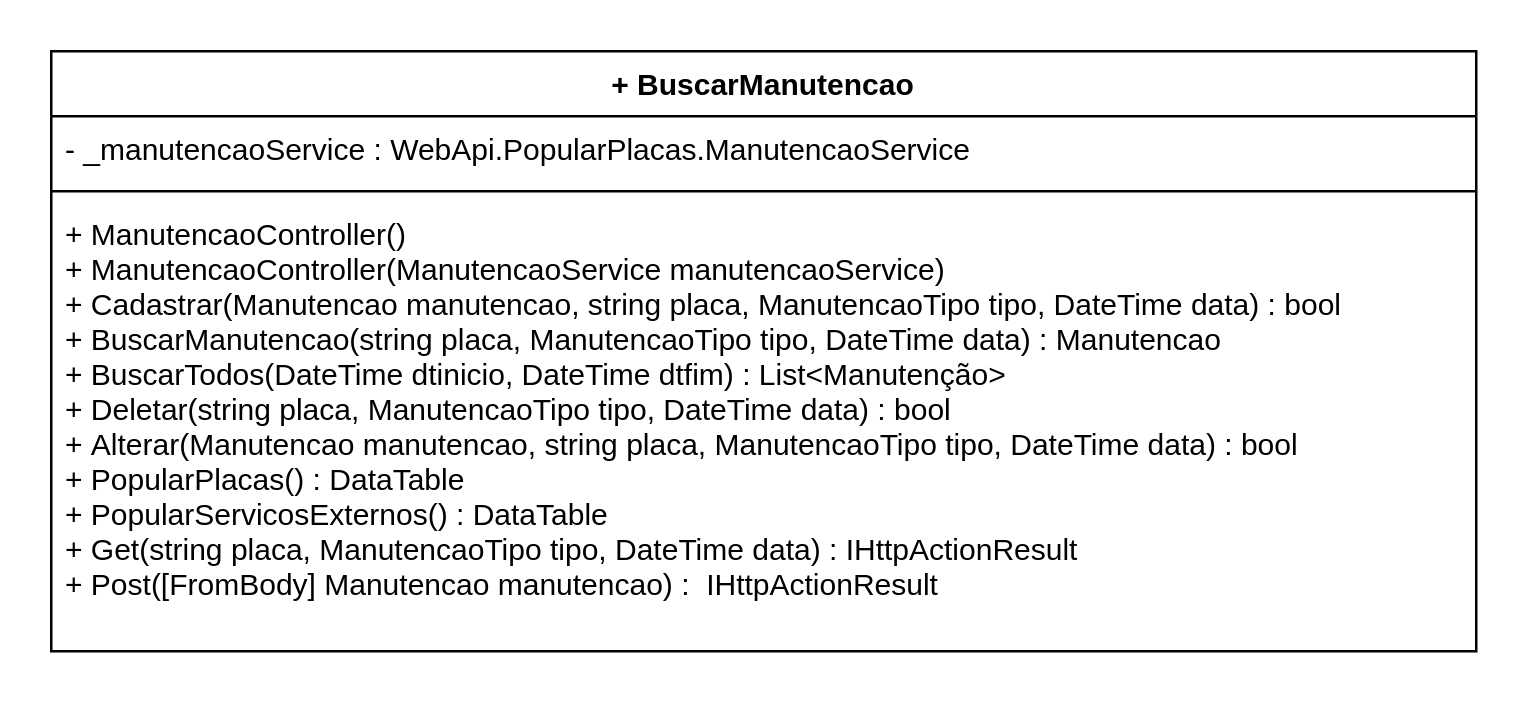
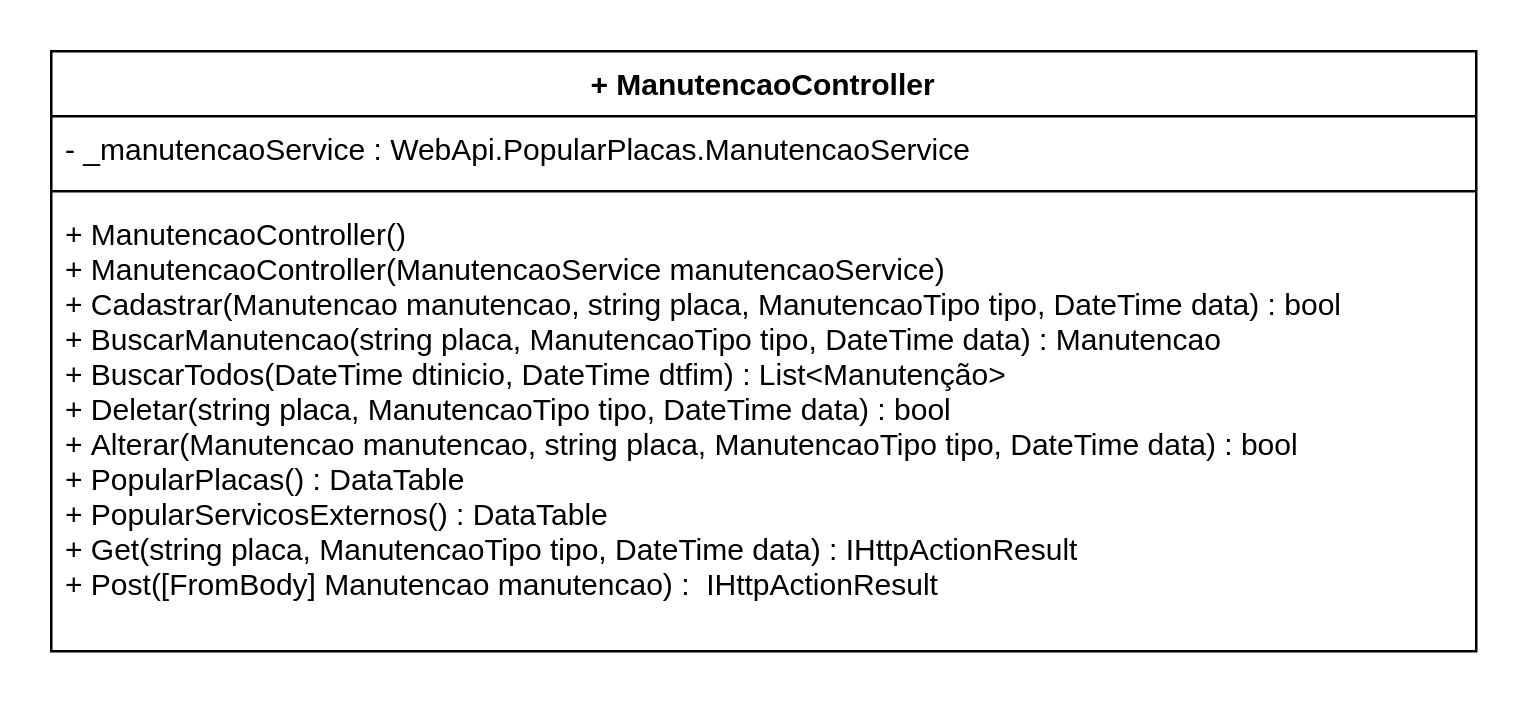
- <mxCell id="2" value="+ BuscarManutencao" parent="1" vertex="1" style="swimlane;fontStyle=1;align=center;verticalAlign=top;childLayout=stackLayout;horizontal=1;startSize=26;horizontalStack=0;resizeParent=1;resizeParentMax=0;resizeLast=0;collapsible=1;marginBottom=0;"><mxGeometry as="geometry" width="570" height="240" x="20" y="20" /></mxCell>
+ <mxCell id="2" value="+ ManutencaoController" parent="1" vertex="1" style="swimlane;fontStyle=1;align=center;verticalAlign=top;childLayout=stackLayout;horizontal=1;startSize=26;horizontalStack=0;resizeParent=1;resizeParentMax=0;resizeLast=0;collapsible=1;marginBottom=0;"><mxGeometry as="geometry" width="570" height="240" x="20" y="20" /></mxCell>
